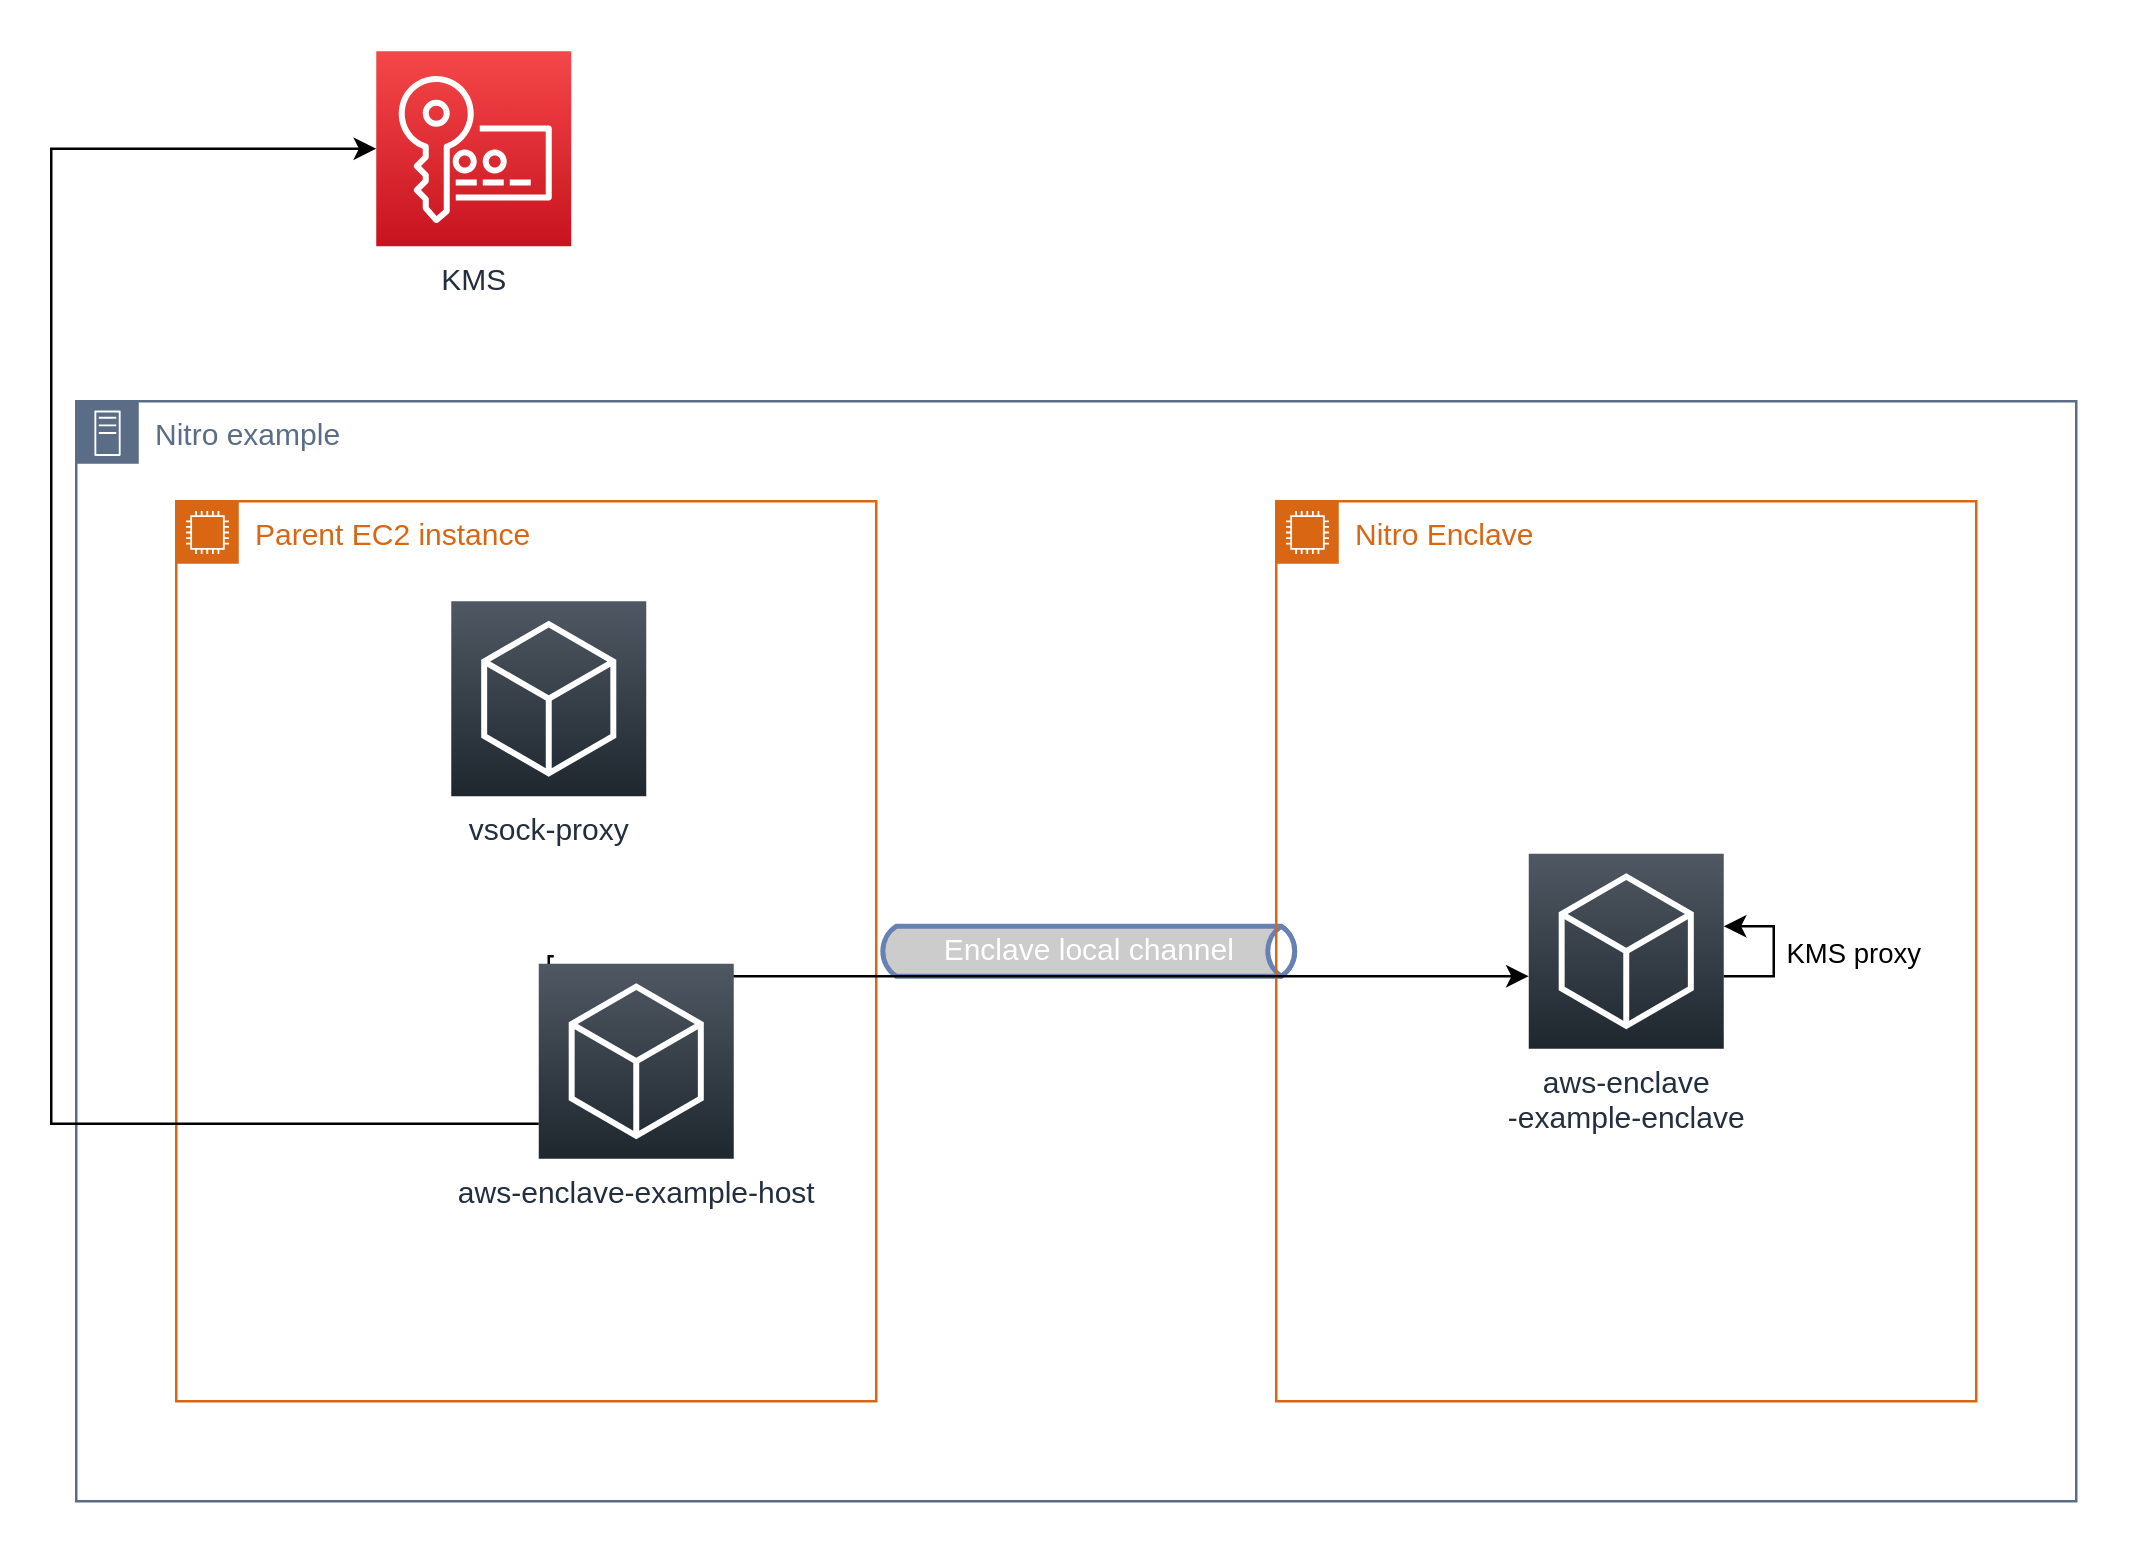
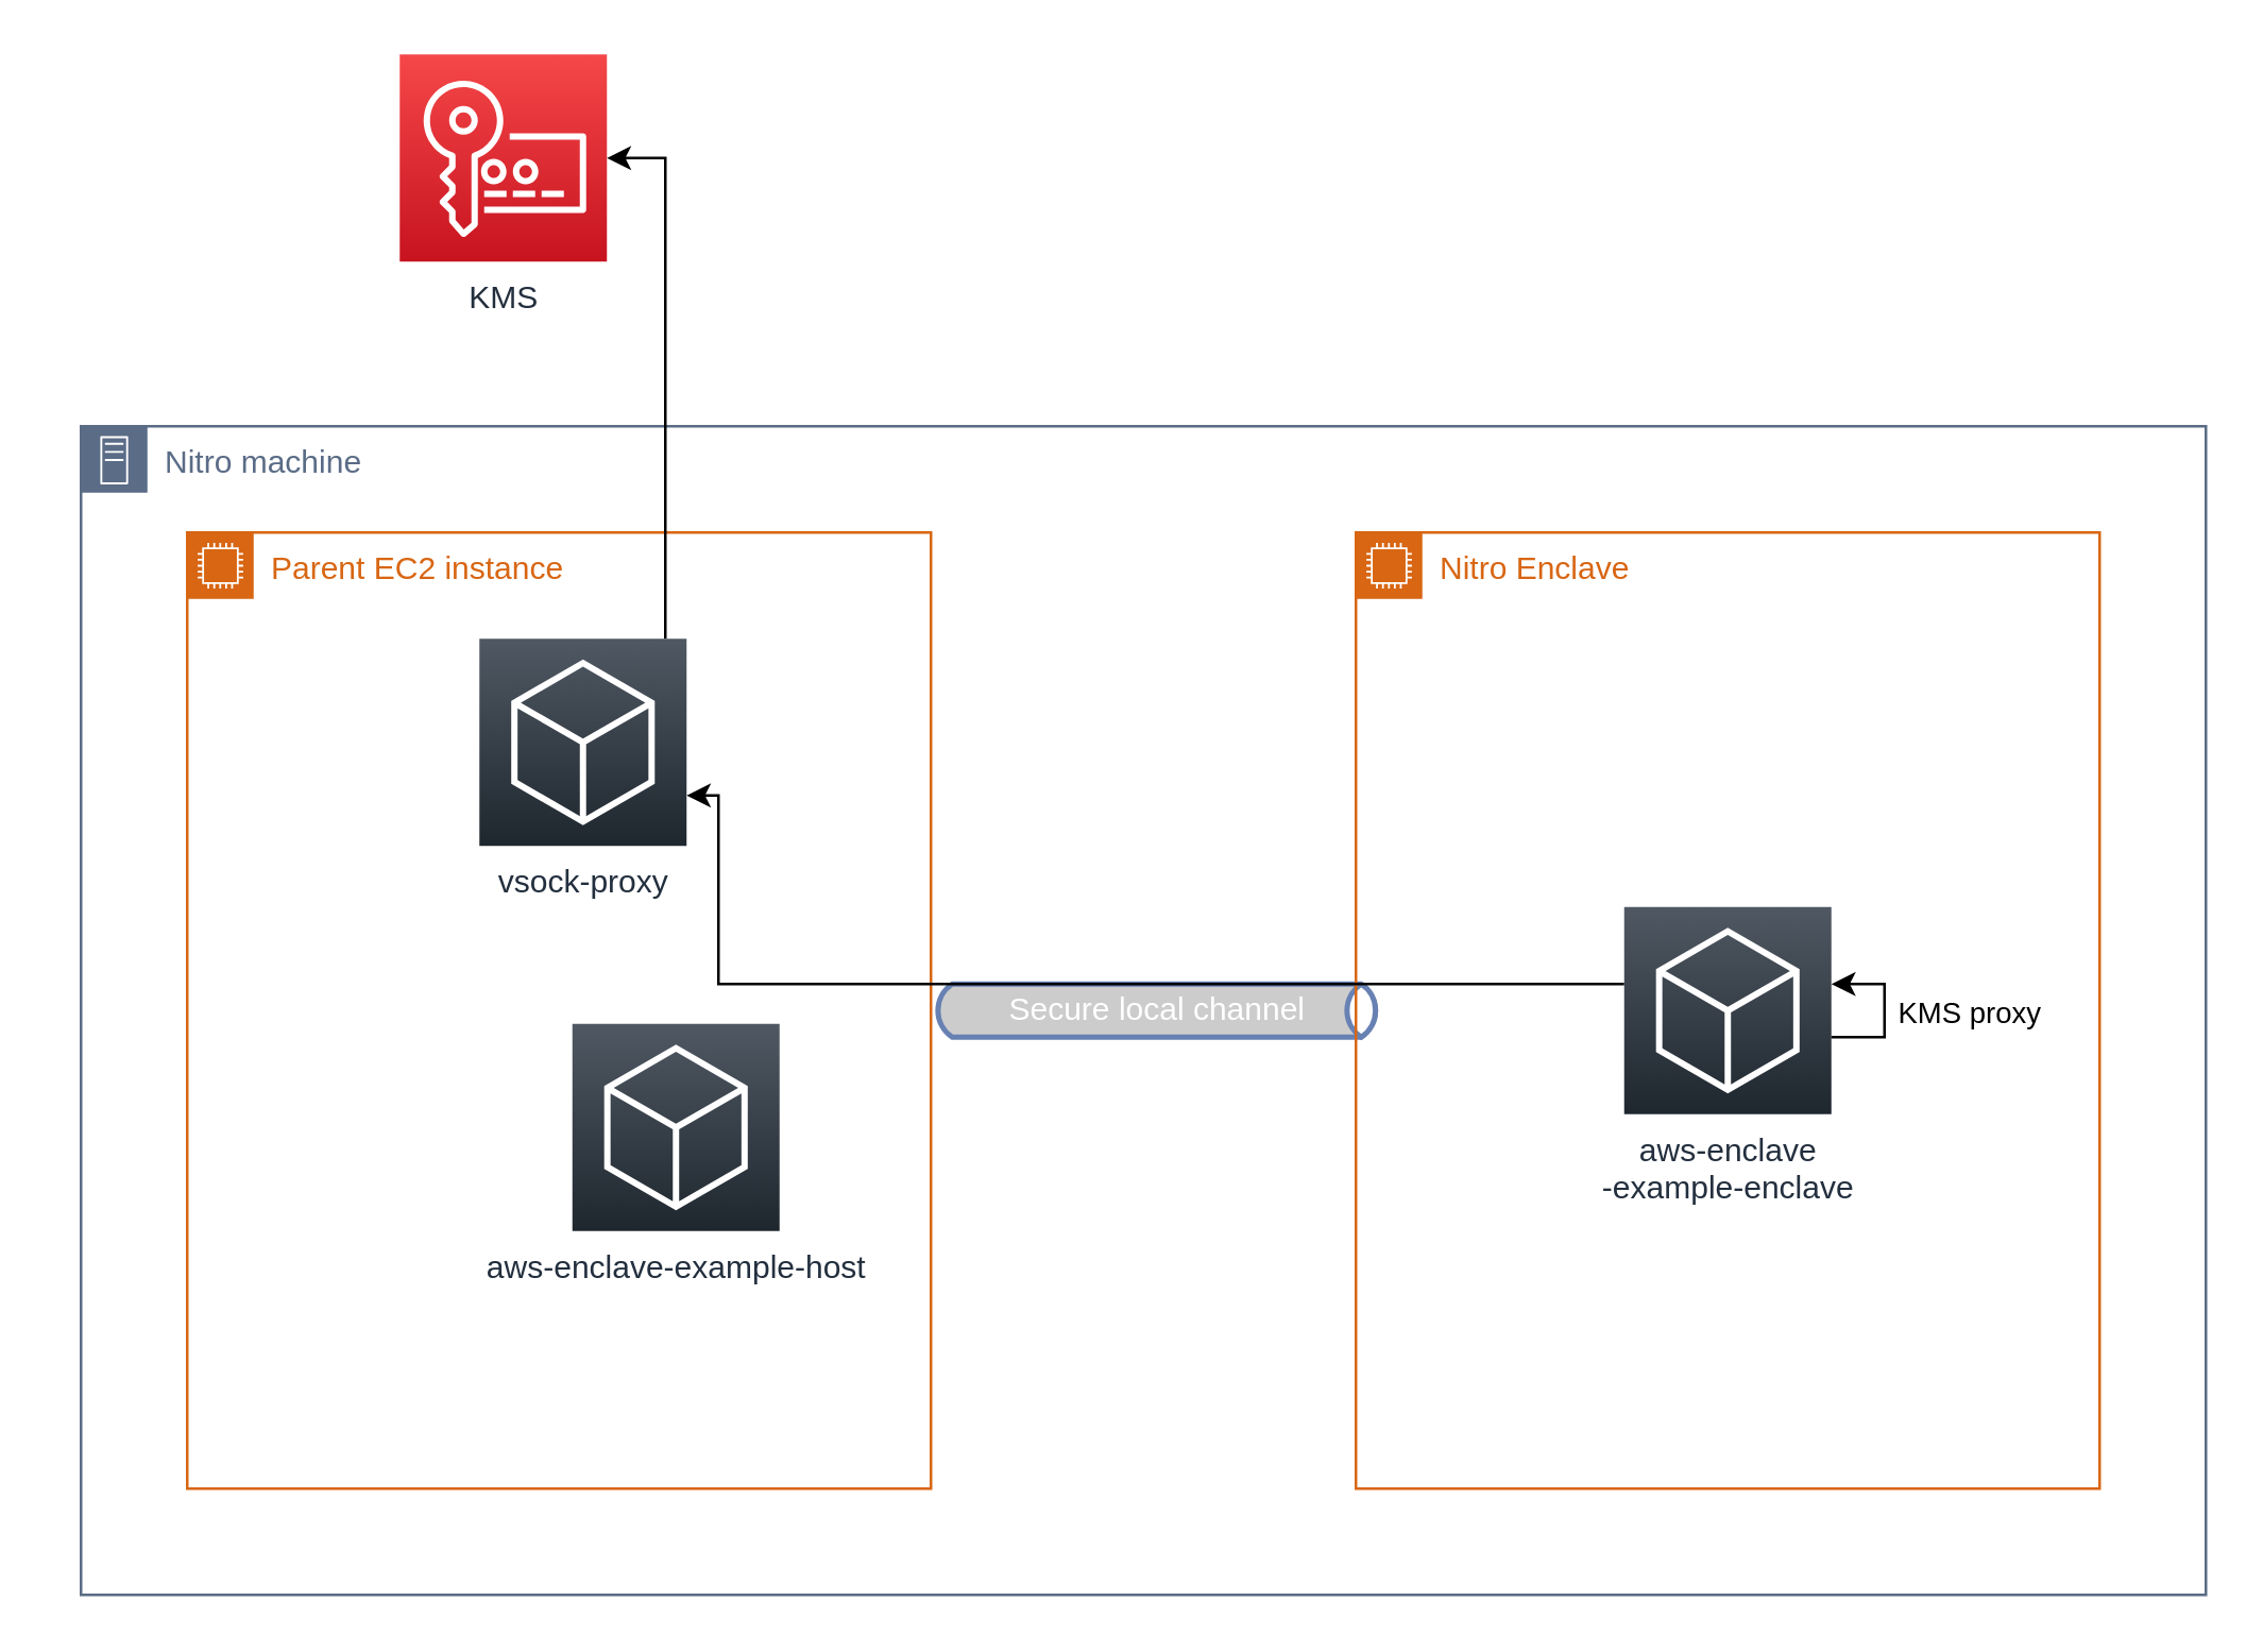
+ <mxCell id="6" style="edgeStyle=orthogonalEdgeStyle;rounded=0;orthogonalLoop=1;jettySize=auto;html=1;" parent="1" source="7" target="13" edge="1"><mxGeometry relative="1" as="geometry"><Array as="points"><mxPoint x="250" y="59" /></Array></mxGeometry></mxCell>
- <mxCell id="2" value="Nitro example" style="points=[[0,0],[0.25,0],[0.5,0],[0.75,0],[1,0],[1,0.25],[1,0.5],[1,0.75],[1,1],[0.75,1],[0.5,1],[0.25,1],[0,1],[0,0.75],[0,0.5],[0,0.25]];outlineConnect=0;gradientColor=none;html=1;whiteSpace=wrap;fontSize=12;fontStyle=0;shape=mxgraph.aws4.group;grIcon=mxgraph.aws4.group_on_premise;strokeColor=#5A6C86;fillColor=none;verticalAlign=top;align=left;spacingLeft=30;fontColor=#5A6C86;dashed=0;" parent="1" vertex="1"><mxGeometry x="30" y="160" width="800" height="440" as="geometry" /></mxCell>
+ <mxCell id="2" value="Nitro machine" style="points=[[0,0],[0.25,0],[0.5,0],[0.75,0],[1,0],[1,0.25],[1,0.5],[1,0.75],[1,1],[0.75,1],[0.5,1],[0.25,1],[0,1],[0,0.75],[0,0.5],[0,0.25]];outlineConnect=0;gradientColor=none;html=1;whiteSpace=wrap;fontSize=12;fontStyle=0;shape=mxgraph.aws4.group;grIcon=mxgraph.aws4.group_on_premise;strokeColor=#5A6C86;fillColor=none;verticalAlign=top;align=left;spacingLeft=30;fontColor=#5A6C86;dashed=0;" parent="1" vertex="1"><mxGeometry x="30" y="160" width="800" height="440" as="geometry" /></mxCell>
- <mxCell id="9" style="edgeStyle=orthogonalEdgeStyle;rounded=0;orthogonalLoop=1;jettySize=auto;html=1;" edge="1" parent="1" source="10" target="13"><mxGeometry relative="1" as="geometry"><Array as="points"><mxPoint x="20" y="449" /><mxPoint x="20" y="59" /></Array></mxGeometry></mxCell>
+ <mxCell id="11" style="edgeStyle=orthogonalEdgeStyle;rounded=0;orthogonalLoop=1;jettySize=auto;html=1;" parent="1" source="12" target="7" edge="1"><mxGeometry relative="1" as="geometry"><Array as="points"><mxPoint x="270" y="370" /><mxPoint x="270" y="299" /></Array></mxGeometry></mxCell>
- <mxCell id="4" value="Enclave local channel" style="html=1;outlineConnect=0;fillColor=#CCCCCC;strokeColor=#6881B3;gradientColor=none;gradientDirection=north;strokeWidth=2;shape=mxgraph.networks.bus;gradientColor=none;gradientDirection=north;fontColor=#ffffff;perimeter=backbonePerimeter;backboneSize=20;" parent="1" vertex="1"><mxGeometry x="350" y="350" width="170" height="60" as="geometry" /></mxCell>
+ <mxCell id="4" value="Secure local channel" style="html=1;outlineConnect=0;fillColor=#CCCCCC;strokeColor=#6881B3;gradientColor=none;gradientDirection=north;strokeWidth=2;shape=mxgraph.networks.bus;gradientColor=none;gradientDirection=north;fontColor=#ffffff;perimeter=backbonePerimeter;backboneSize=20;" parent="1" vertex="1"><mxGeometry x="350" y="350" width="170" height="60" as="geometry" /></mxCell>
- <mxCell id="8" style="edgeStyle=orthogonalEdgeStyle;rounded=0;orthogonalLoop=1;jettySize=auto;html=1;exitX=0.077;exitY=-0.038;exitDx=0;exitDy=0;exitPerimeter=0;" parent="1" source="10" target="12" edge="1"><mxGeometry relative="1" as="geometry"><Array as="points"><mxPoint x="219" y="390" /></Array></mxGeometry></mxCell>
